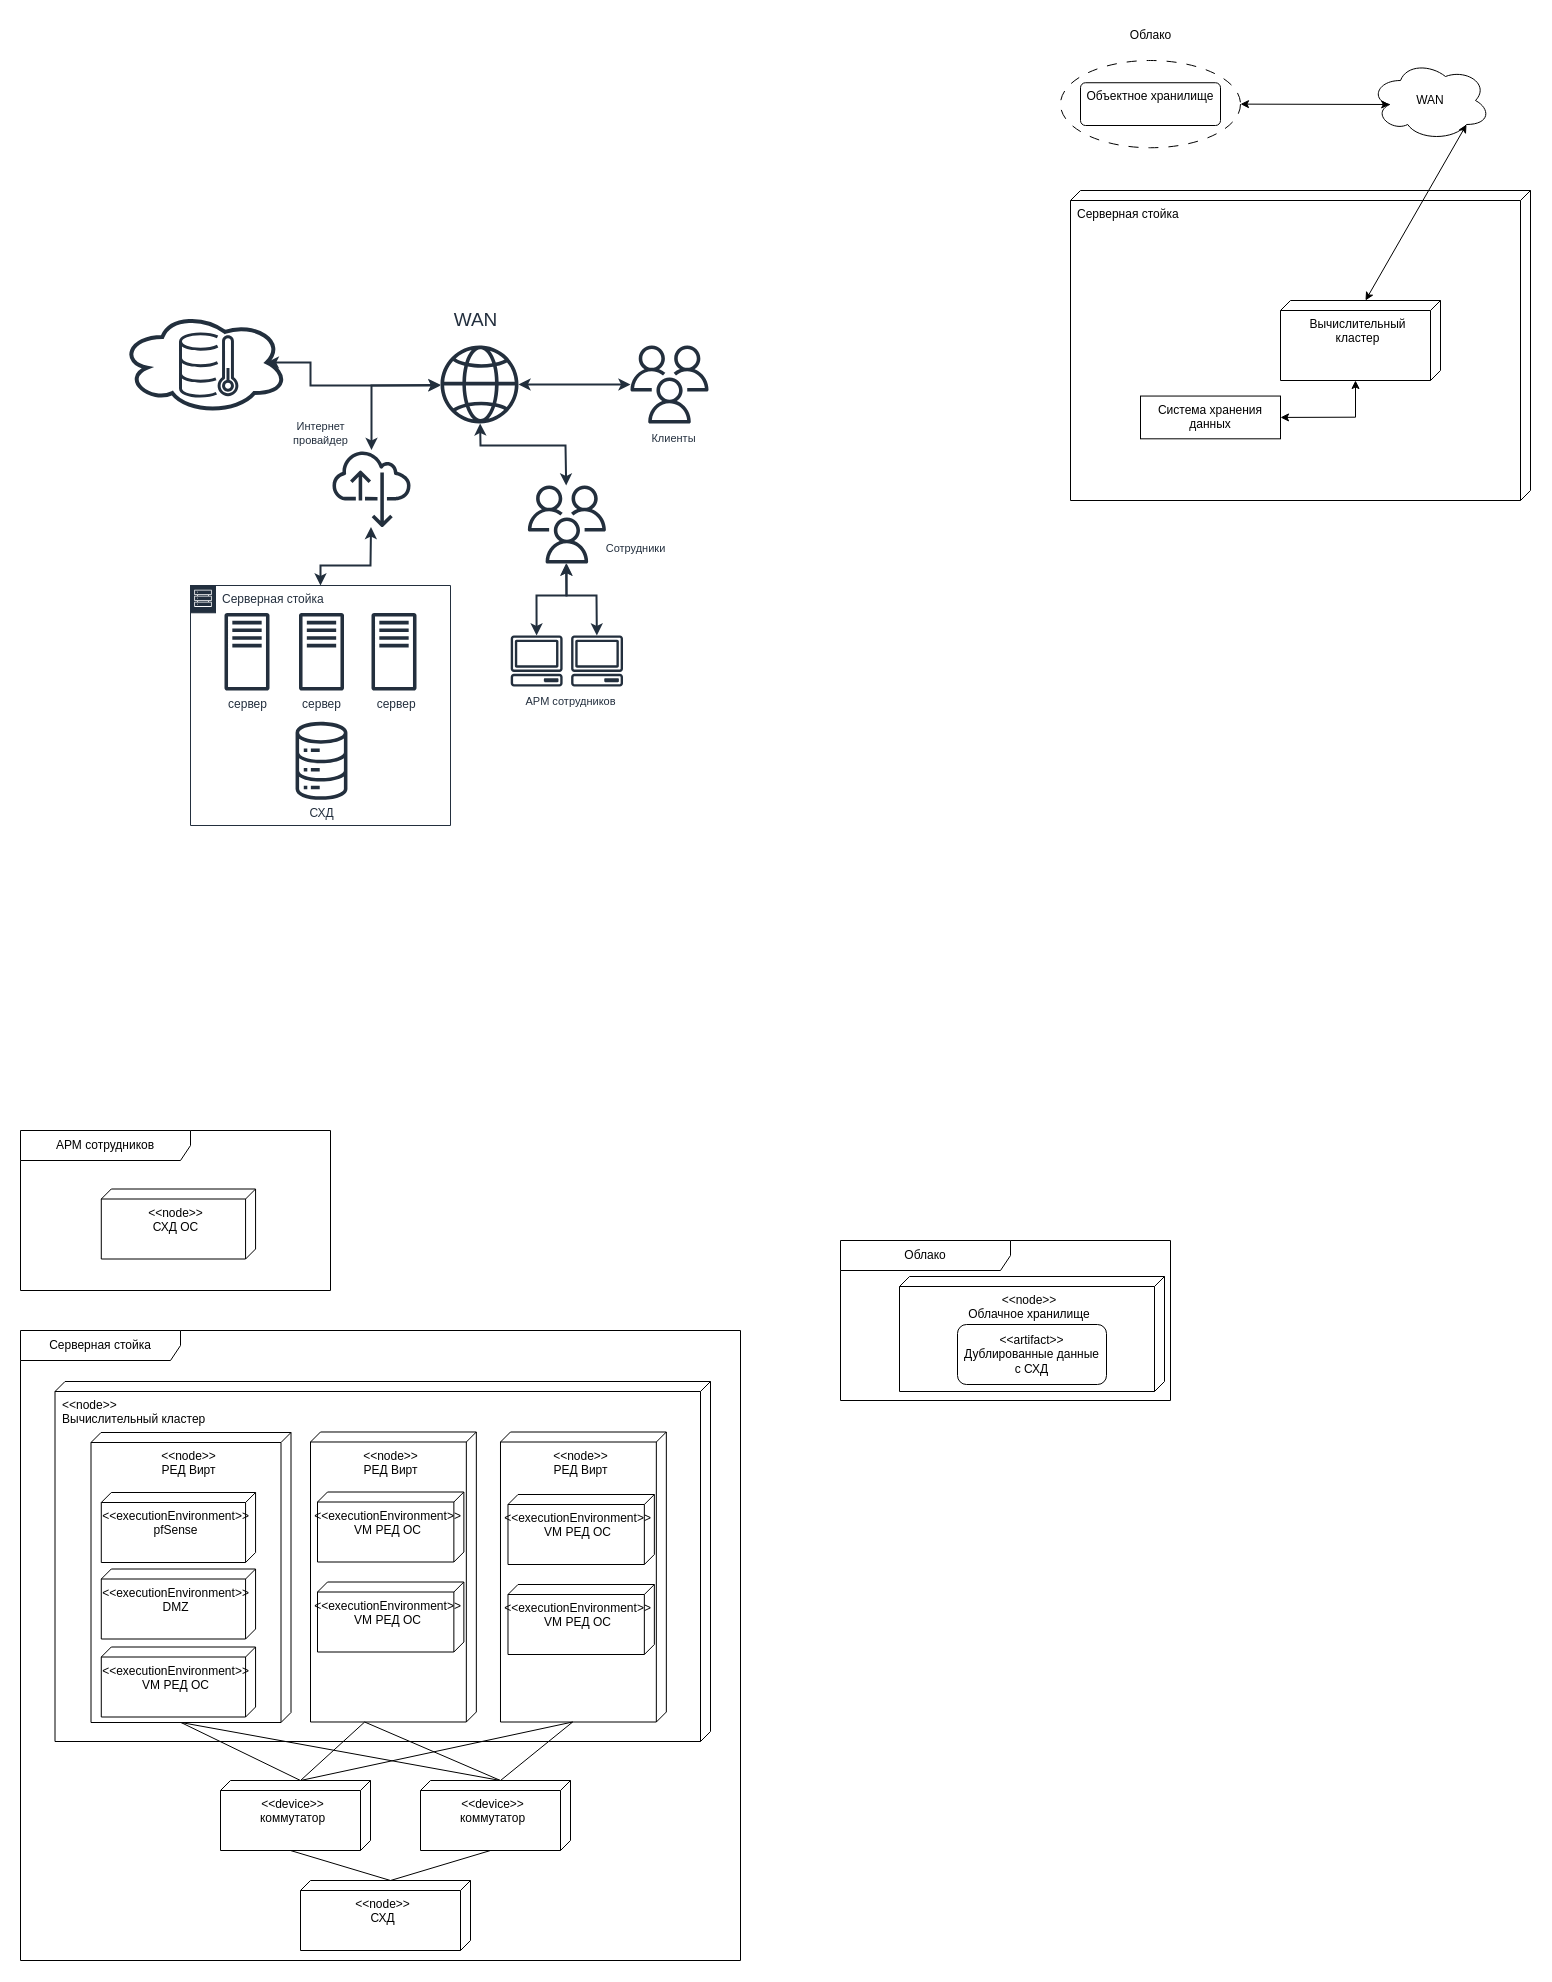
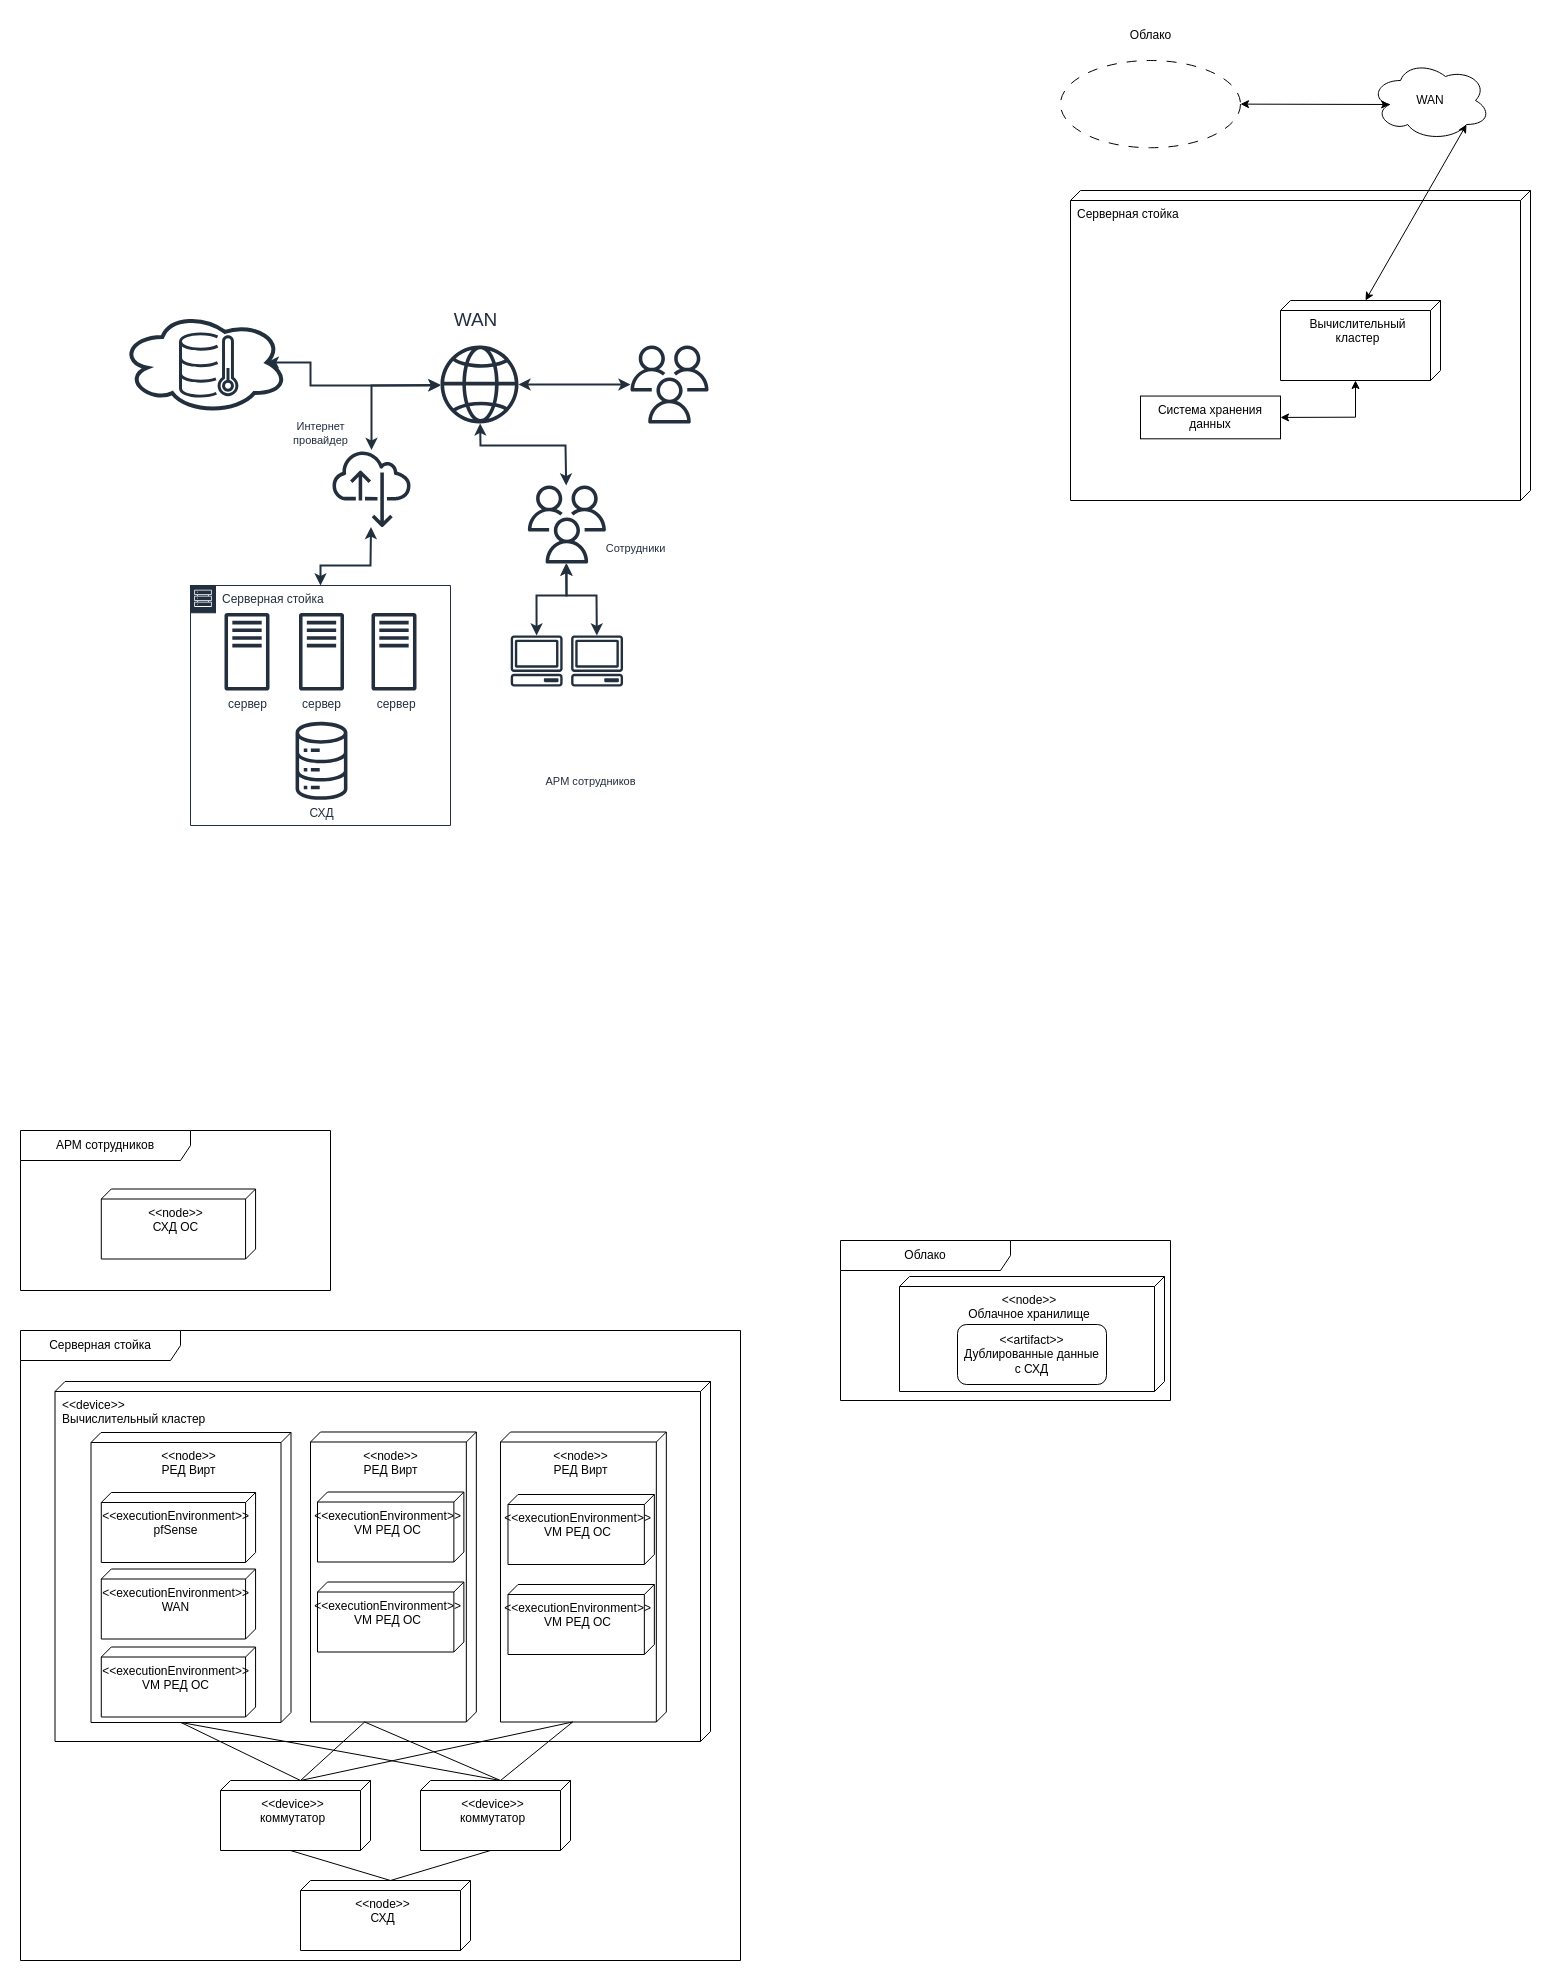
- <mxCell id="60" value="Объектное хранилище" style="html=1;align=center;verticalAlign=top;rounded=1;absoluteArcSize=1;arcSize=10;dashed=0;whiteSpace=wrap;" vertex="1" parent="58"><mxGeometry x="20" y="22.242" width="140" height="42.759" as="geometry" /></mxCell>
- <mxCell id="30" value="Клиенты" style="text;html=1;align=center;verticalAlign=middle;resizable=0;points=[];autosize=1;strokeColor=none;fillColor=none;fontFamily=Helvetica;fontSize=11;fontColor=#232F3E;fontStyle=0;strokeWidth=1;" vertex="1" parent="1"><mxGeometry x="638" y="423" width="70" height="30" as="geometry" /></mxCell>
- <mxCell id="33" value="AРM сотрудников" style="text;html=1;align=center;verticalAlign=middle;resizable=0;points=[];autosize=1;strokeColor=none;fillColor=none;fontFamily=Helvetica;fontSize=11;fontColor=#232F3E;fontStyle=0;strokeWidth=1;" vertex="1" parent="1"><mxGeometry x="510" y="686" width="120" height="30" as="geometry" /></mxCell>
+ <mxCell id="33" value="AРM сотрудников" style="text;html=1;align=center;verticalAlign=middle;resizable=0;points=[];autosize=1;strokeColor=none;fillColor=none;fontFamily=Helvetica;fontSize=11;fontColor=#232F3E;fontStyle=0;strokeWidth=1;" vertex="1" parent="1"><mxGeometry x="530" y="766" width="120" height="30" as="geometry" /></mxCell>
- <mxCell id="35" value="&amp;lt;&amp;lt;node&amp;gt;&amp;gt;&lt;br&gt;Вычислительный кластер" style="verticalAlign=top;align=left;shape=cube;size=10;direction=south;fontStyle=0;html=1;boundedLbl=1;spacingLeft=5;whiteSpace=wrap;" vertex="1" parent="34"><mxGeometry x="34.5" y="51" width="655.5" height="360" as="geometry" /></mxCell>
+ <mxCell id="35" value="&amp;lt;&amp;lt;device&amp;gt;&amp;gt;&lt;br&gt;Вычислительный кластер" style="verticalAlign=top;align=left;shape=cube;size=10;direction=south;fontStyle=0;html=1;boundedLbl=1;spacingLeft=5;whiteSpace=wrap;" vertex="1" parent="34"><mxGeometry x="34.5" y="51" width="655.5" height="360" as="geometry" /></mxCell>
- <mxCell id="41" value="&amp;lt;&amp;lt;executionEnvironment&amp;gt;&amp;gt;&lt;br&gt;DMZ&lt;div&gt;&lt;br/&gt;&lt;/div&gt;" style="verticalAlign=top;align=center;shape=cube;size=10;direction=south;html=1;boundedLbl=1;spacingLeft=5;whiteSpace=wrap;" vertex="1" parent="35"><mxGeometry x="46.287" y="187.5" width="154.29" height="70" as="geometry" /></mxCell>
+ <mxCell id="41" value="&amp;lt;&amp;lt;executionEnvironment&amp;gt;&amp;gt;&lt;br&gt;WAN&lt;div&gt;&lt;br/&gt;&lt;/div&gt;" style="verticalAlign=top;align=center;shape=cube;size=10;direction=south;html=1;boundedLbl=1;spacingLeft=5;whiteSpace=wrap;" vertex="1" parent="35"><mxGeometry x="46.287" y="187.5" width="154.29" height="70" as="geometry" /></mxCell>
